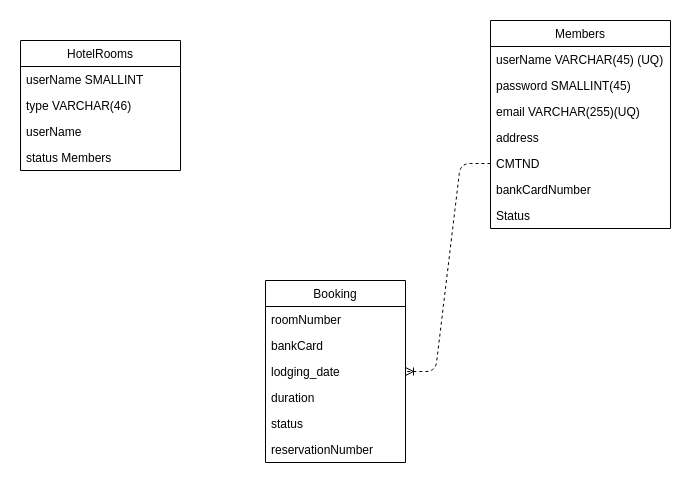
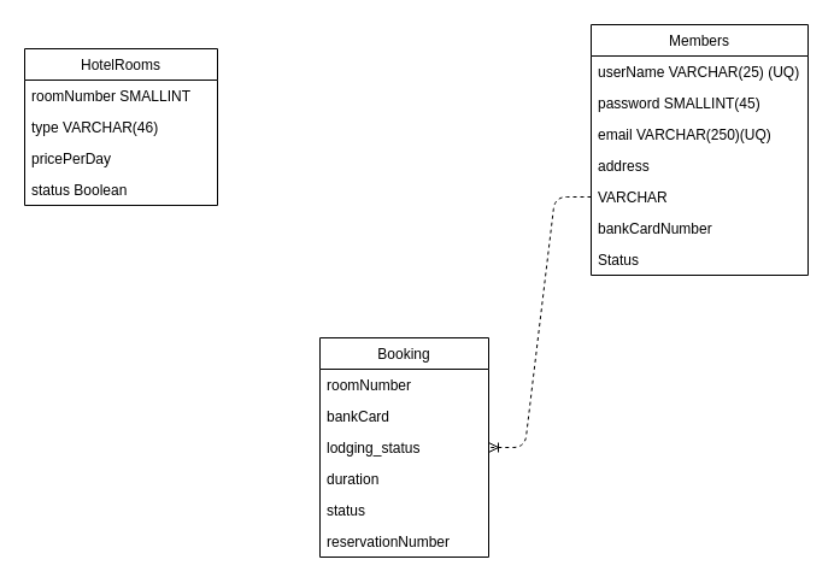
- <mxCell id="8" value="userName VARCHAR(45) (UQ)" style="text;strokeColor=none;fillColor=none;align=left;verticalAlign=top;spacingLeft=4;spacingRight=4;overflow=hidden;rotatable=0;points=[[0,0.5],[1,0.5]];portConstraint=eastwest;" vertex="1" parent="7"><mxGeometry y="26" width="180" height="26" as="geometry" /></mxCell>
+ <mxCell id="8" value="userName VARCHAR(25) (UQ)" style="text;strokeColor=none;fillColor=none;align=left;verticalAlign=top;spacingLeft=4;spacingRight=4;overflow=hidden;rotatable=0;points=[[0,0.5],[1,0.5]];portConstraint=eastwest;" vertex="1" parent="7"><mxGeometry y="26" width="180" height="26" as="geometry" /></mxCell>
- <mxCell id="3" value="userName SMALLINT" style="text;strokeColor=none;fillColor=none;align=left;verticalAlign=top;spacingLeft=4;spacingRight=4;overflow=hidden;rotatable=0;points=[[0,0.5],[1,0.5]];portConstraint=eastwest;" vertex="1" parent="2"><mxGeometry y="26" width="160" height="26" as="geometry" /></mxCell>
+ <mxCell id="3" value="roomNumber SMALLINT" style="text;strokeColor=none;fillColor=none;align=left;verticalAlign=top;spacingLeft=4;spacingRight=4;overflow=hidden;rotatable=0;points=[[0,0.5],[1,0.5]];portConstraint=eastwest;" vertex="1" parent="2"><mxGeometry y="26" width="160" height="26" as="geometry" /></mxCell>
- <mxCell id="10" value="email VARCHAR(255)(UQ)" style="text;strokeColor=none;fillColor=none;align=left;verticalAlign=top;spacingLeft=4;spacingRight=4;overflow=hidden;rotatable=0;points=[[0,0.5],[1,0.5]];portConstraint=eastwest;" vertex="1" parent="7"><mxGeometry y="78" width="180" height="26" as="geometry" /></mxCell>
+ <mxCell id="10" value="email VARCHAR(250)(UQ)" style="text;strokeColor=none;fillColor=none;align=left;verticalAlign=top;spacingLeft=4;spacingRight=4;overflow=hidden;rotatable=0;points=[[0,0.5],[1,0.5]];portConstraint=eastwest;" vertex="1" parent="7"><mxGeometry y="78" width="180" height="26" as="geometry" /></mxCell>
- <mxCell id="5" value="userName" style="text;strokeColor=none;fillColor=none;align=left;verticalAlign=top;spacingLeft=4;spacingRight=4;overflow=hidden;rotatable=0;points=[[0,0.5],[1,0.5]];portConstraint=eastwest;" vertex="1" parent="2"><mxGeometry y="78" width="160" height="26" as="geometry" /></mxCell>
+ <mxCell id="5" value="pricePerDay" style="text;strokeColor=none;fillColor=none;align=left;verticalAlign=top;spacingLeft=4;spacingRight=4;overflow=hidden;rotatable=0;points=[[0,0.5],[1,0.5]];portConstraint=eastwest;" vertex="1" parent="2"><mxGeometry y="78" width="160" height="26" as="geometry" /></mxCell>
- <mxCell id="6" value="status Members" style="text;strokeColor=none;fillColor=none;align=left;verticalAlign=top;spacingLeft=4;spacingRight=4;overflow=hidden;rotatable=0;points=[[0,0.5],[1,0.5]];portConstraint=eastwest;" vertex="1" parent="2"><mxGeometry y="104" width="160" height="26" as="geometry" /></mxCell>
+ <mxCell id="6" value="status Boolean" style="text;strokeColor=none;fillColor=none;align=left;verticalAlign=top;spacingLeft=4;spacingRight=4;overflow=hidden;rotatable=0;points=[[0,0.5],[1,0.5]];portConstraint=eastwest;" vertex="1" parent="2"><mxGeometry y="104" width="160" height="26" as="geometry" /></mxCell>
- <mxCell id="12" value="CMTND" style="text;strokeColor=none;fillColor=none;align=left;verticalAlign=top;spacingLeft=4;spacingRight=4;overflow=hidden;rotatable=0;points=[[0,0.5],[1,0.5]];portConstraint=eastwest;" vertex="1" parent="7"><mxGeometry y="130" width="180" height="26" as="geometry" /></mxCell>
+ <mxCell id="12" value="VARCHAR" style="text;strokeColor=none;fillColor=none;align=left;verticalAlign=top;spacingLeft=4;spacingRight=4;overflow=hidden;rotatable=0;points=[[0,0.5],[1,0.5]];portConstraint=eastwest;" vertex="1" parent="7"><mxGeometry y="130" width="180" height="26" as="geometry" /></mxCell>
- <mxCell id="18" value="lodging_date" style="text;strokeColor=none;fillColor=none;align=left;verticalAlign=top;spacingLeft=4;spacingRight=4;overflow=hidden;rotatable=0;points=[[0,0.5],[1,0.5]];portConstraint=eastwest;" vertex="1" parent="15"><mxGeometry y="78" width="140" height="26" as="geometry" /></mxCell>
+ <mxCell id="18" value="lodging_status" style="text;strokeColor=none;fillColor=none;align=left;verticalAlign=top;spacingLeft=4;spacingRight=4;overflow=hidden;rotatable=0;points=[[0,0.5],[1,0.5]];portConstraint=eastwest;" vertex="1" parent="15"><mxGeometry y="78" width="140" height="26" as="geometry" /></mxCell>
